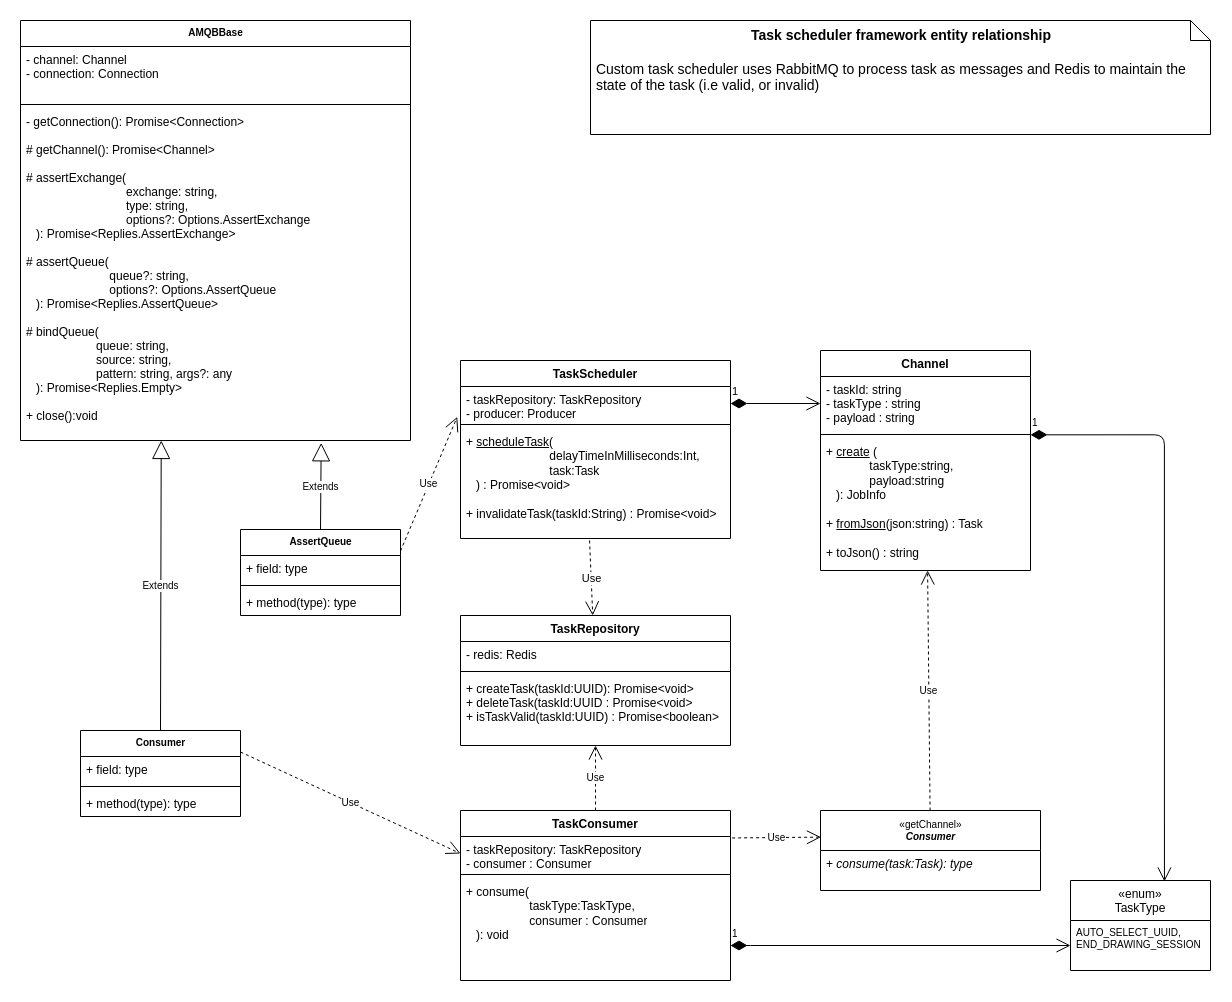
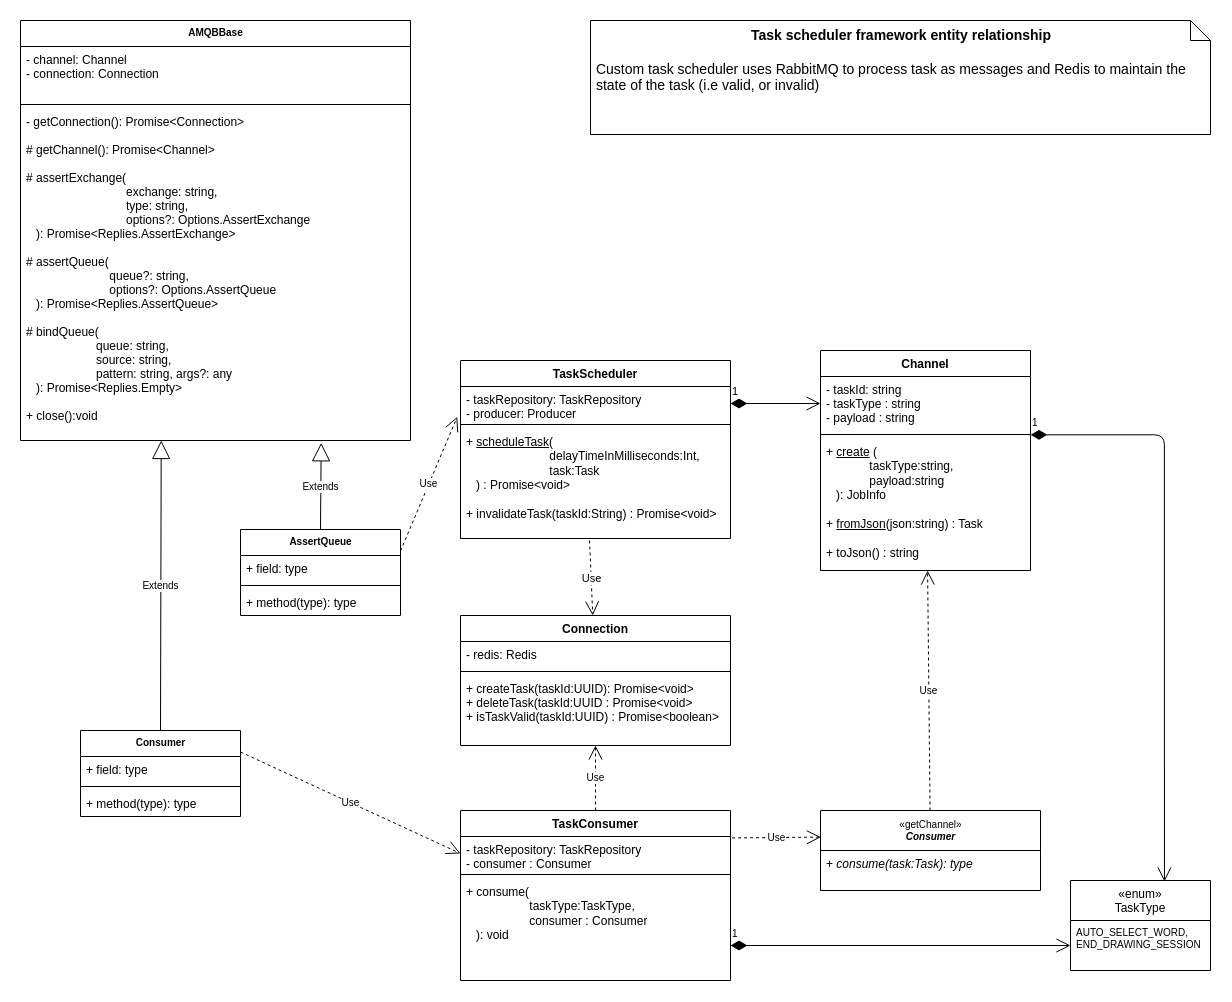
- <mxCell id="15" value="TaskRepository" style="swimlane;fontStyle=1;align=center;verticalAlign=top;childLayout=stackLayout;horizontal=1;startSize=26;horizontalStack=0;resizeParent=1;resizeParentMax=0;resizeLast=0;collapsible=1;marginBottom=0;" parent="1" vertex="1"><mxGeometry x="460" y="615" width="270" height="130" as="geometry" /></mxCell>
+ <mxCell id="15" value="Connection" style="swimlane;fontStyle=1;align=center;verticalAlign=top;childLayout=stackLayout;horizontal=1;startSize=26;horizontalStack=0;resizeParent=1;resizeParentMax=0;resizeLast=0;collapsible=1;marginBottom=0;" parent="1" vertex="1"><mxGeometry x="460" y="615" width="270" height="130" as="geometry" /></mxCell>
- <mxCell id="21" value="AUTO_SELECT_UUID,&#10;END_DRAWING_SESSION" style="text;strokeColor=none;fillColor=none;align=left;verticalAlign=top;spacingLeft=4;spacingRight=4;overflow=hidden;rotatable=0;points=[[0,0.5],[1,0.5]];portConstraint=eastwest;fontSize=10;" parent="20" vertex="1"><mxGeometry y="40" width="140" height="50" as="geometry" /></mxCell>
+ <mxCell id="21" value="AUTO_SELECT_WORD,&#10;END_DRAWING_SESSION" style="text;strokeColor=none;fillColor=none;align=left;verticalAlign=top;spacingLeft=4;spacingRight=4;overflow=hidden;rotatable=0;points=[[0,0.5],[1,0.5]];portConstraint=eastwest;fontSize=10;" parent="20" vertex="1"><mxGeometry y="40" width="140" height="50" as="geometry" /></mxCell>
